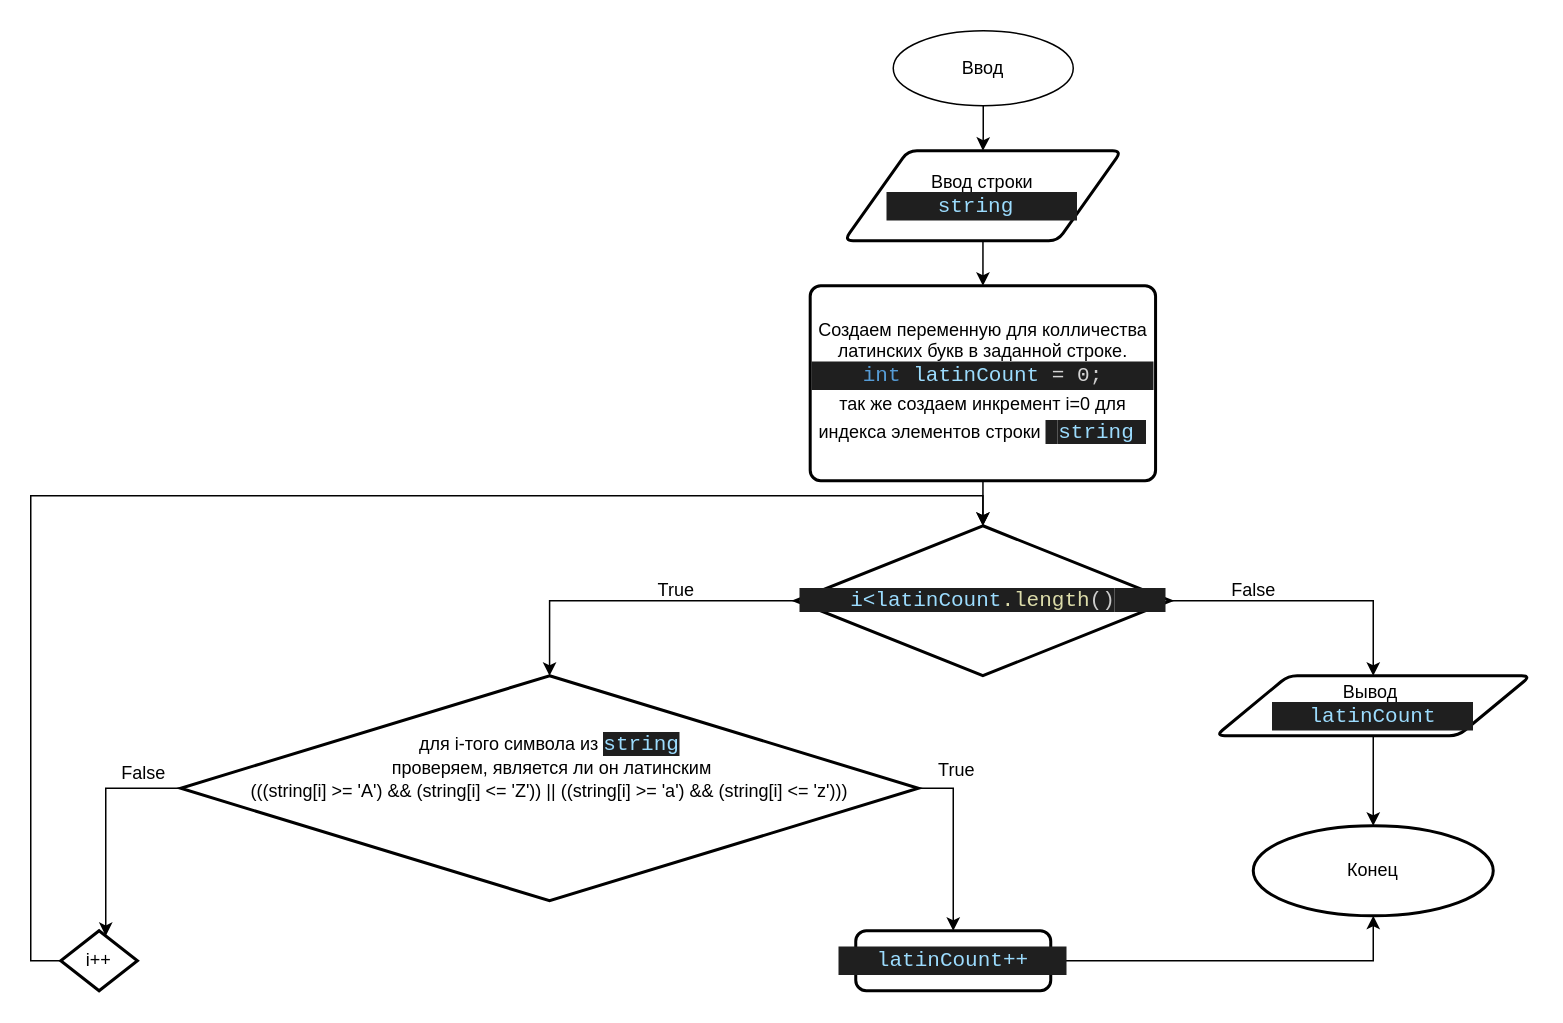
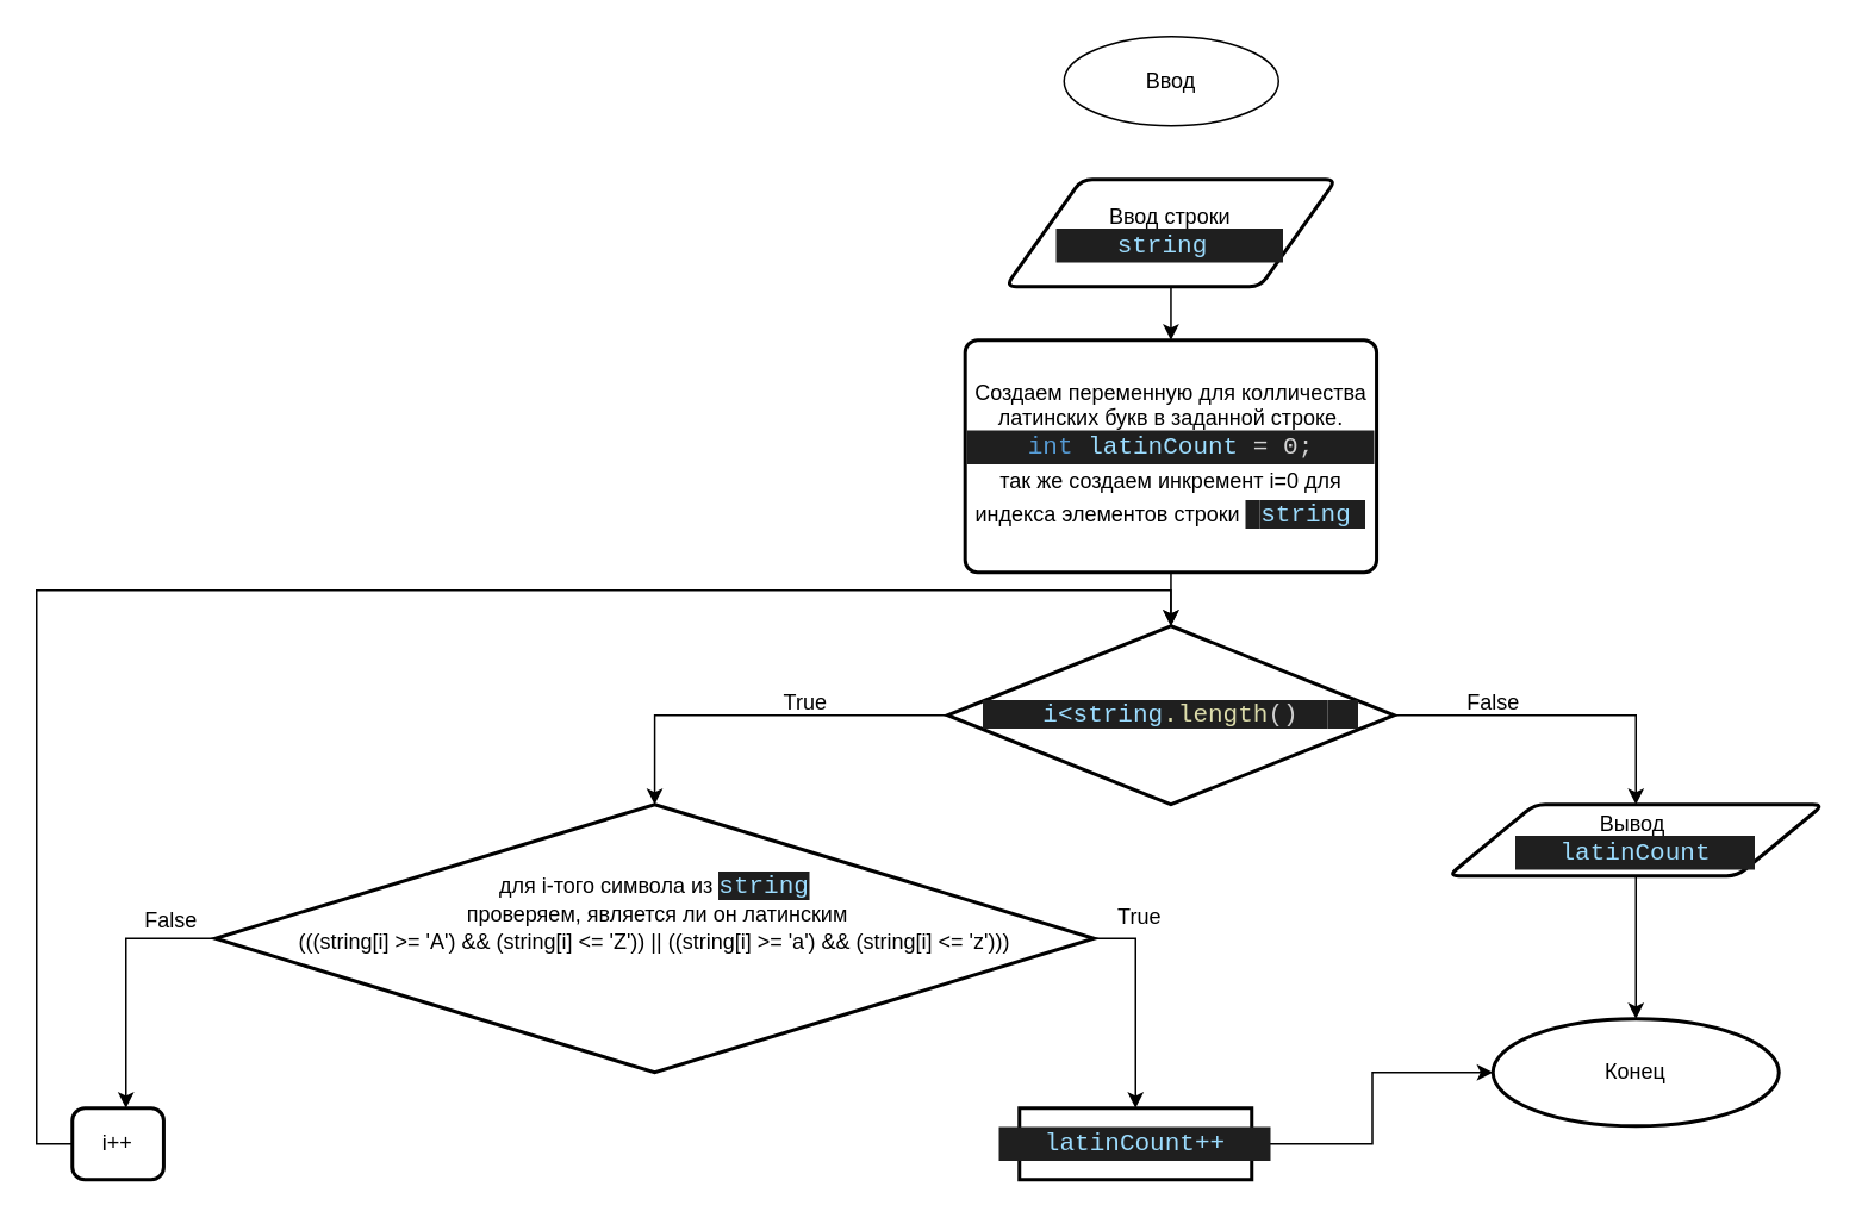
- <mxCell id="2" value="" style="edgeStyle=orthogonalEdgeStyle;rounded=0;orthogonalLoop=1;jettySize=auto;html=1;" parent="1" source="3" target="5" edge="1"><mxGeometry relative="1" as="geometry" /></mxCell>
- <mxCell id="14" value="&lt;span style=&quot;font-family: Consolas, &amp;quot;Courier New&amp;quot;, monospace; font-size: 14px; white-space: pre; background-color: rgb(31, 31, 31); color: rgb(156, 220, 254);&quot;&gt;&lt;font style=&quot;color: light-dark(rgb(156, 220, 254), rgb(255, 255, 255));&quot;&gt;    i&amp;lt;&lt;/font&gt;&lt;/span&gt;&lt;span style=&quot;color: rgb(156, 220, 254); font-family: Consolas, &amp;quot;Courier New&amp;quot;, monospace; font-size: 14px; white-space: pre; background-color: rgb(31, 31, 31);&quot;&gt;latinCount&lt;span style=&quot;color: rgb(220, 220, 170);&quot;&gt;.length&lt;/span&gt;&lt;/span&gt;&lt;span style=&quot;color: rgb(204, 204, 204); font-family: Consolas, &amp;quot;Courier New&amp;quot;, monospace; font-size: 14px; white-space: pre; background-color: rgb(31, 31, 31);&quot;&gt;()&lt;/span&gt;&lt;span style=&quot;color: rgb(156, 220, 254); font-family: Consolas, &amp;quot;Courier New&amp;quot;, monospace; font-size: 14px; white-space: pre; background-color: rgb(31, 31, 31);&quot;&gt;  &lt;/span&gt;&lt;span style=&quot;color: rgb(156, 220, 254); font-family: Consolas, &amp;quot;Courier New&amp;quot;, monospace; font-size: 14px; white-space: pre; background-color: rgb(31, 31, 31);&quot;&gt;  &lt;/span&gt;" style="strokeWidth=2;html=1;shape=mxgraph.flowchart.decision;whiteSpace=wrap;" parent="1" vertex="1"><mxGeometry x="529.75" y="350" width="250" height="100" as="geometry" /></mxCell>
+ <mxCell id="14" value="&lt;span style=&quot;font-family: Consolas, &amp;quot;Courier New&amp;quot;, monospace; font-size: 14px; white-space: pre; background-color: rgb(31, 31, 31); color: rgb(156, 220, 254);&quot;&gt;&lt;font style=&quot;color: light-dark(rgb(156, 220, 254), rgb(255, 255, 255));&quot;&gt;    i&amp;lt;&lt;/font&gt;&lt;/span&gt;&lt;span style=&quot;color: rgb(156, 220, 254); font-family: Consolas, &amp;quot;Courier New&amp;quot;, monospace; font-size: 14px; white-space: pre; background-color: rgb(31, 31, 31);&quot;&gt;string&lt;span style=&quot;color: rgb(220, 220, 170);&quot;&gt;.length&lt;/span&gt;&lt;/span&gt;&lt;span style=&quot;color: rgb(204, 204, 204); font-family: Consolas, &amp;quot;Courier New&amp;quot;, monospace; font-size: 14px; white-space: pre; background-color: rgb(31, 31, 31);&quot;&gt;()&lt;/span&gt;&lt;span style=&quot;color: rgb(156, 220, 254); font-family: Consolas, &amp;quot;Courier New&amp;quot;, monospace; font-size: 14px; white-space: pre; background-color: rgb(31, 31, 31);&quot;&gt;  &lt;/span&gt;&lt;span style=&quot;color: rgb(156, 220, 254); font-family: Consolas, &amp;quot;Courier New&amp;quot;, monospace; font-size: 14px; white-space: pre; background-color: rgb(31, 31, 31);&quot;&gt;  &lt;/span&gt;" style="strokeWidth=2;html=1;shape=mxgraph.flowchart.decision;whiteSpace=wrap;" parent="1" vertex="1"><mxGeometry x="529.75" y="350" width="250" height="100" as="geometry" /></mxCell>
- <mxCell id="23" value="Конец" style="strokeWidth=2;html=1;shape=mxgraph.flowchart.start_1;whiteSpace=wrap;" parent="1" vertex="1"><mxGeometry x="835" y="550" width="160" height="60" as="geometry" /></mxCell>
+ <mxCell id="23" value="Конец" style="strokeWidth=2;html=1;shape=mxgraph.flowchart.start_1;whiteSpace=wrap;" parent="1" vertex="1"><mxGeometry x="835" y="570" width="160" height="60" as="geometry" /></mxCell>
- <mxCell id="17" value="i++" style="rhombus;whiteSpace=wrap;html=1;absoluteArcSize=1;arcSize=14;strokeWidth=2;" parent="1" vertex="1"><mxGeometry x="40" y="620" width="51.12" height="40" as="geometry" /></mxCell>
+ <mxCell id="17" value="i++" style="rounded=1;whiteSpace=wrap;html=1;absoluteArcSize=1;arcSize=14;strokeWidth=2;" parent="1" vertex="1"><mxGeometry x="40" y="620" width="51.12" height="40" as="geometry" /></mxCell>
- <mxCell id="19" value="&lt;div style=&quot;background-color: rgb(31, 31, 31); font-family: Consolas, &amp;quot;Courier New&amp;quot;, monospace; font-weight: normal; font-size: 14px; line-height: 19px; white-space: pre; color: rgb(204, 204, 204);&quot;&gt;&lt;div style=&quot;&quot;&gt;&lt;font color=&quot;#9cdcfe&quot;&gt;   latinCount++&lt;/font&gt;&lt;span style=&quot;color: rgb(156, 220, 254);&quot;&gt;   &lt;/span&gt;&lt;/div&gt;&lt;/div&gt;" style="rounded=1;whiteSpace=wrap;html=1;absoluteArcSize=1;arcSize=14;strokeWidth=2;" parent="1" vertex="1"><mxGeometry x="570" y="620" width="130" height="40" as="geometry" /></mxCell>
+ <mxCell id="19" value="&lt;div style=&quot;background-color: rgb(31, 31, 31); font-family: Consolas, &amp;quot;Courier New&amp;quot;, monospace; font-weight: normal; font-size: 14px; line-height: 19px; white-space: pre; color: rgb(204, 204, 204);&quot;&gt;&lt;div style=&quot;&quot;&gt;&lt;font color=&quot;#9cdcfe&quot;&gt;   latinCount++&lt;/font&gt;&lt;span style=&quot;color: rgb(156, 220, 254);&quot;&gt;   &lt;/span&gt;&lt;/div&gt;&lt;/div&gt;" style="whiteSpace=wrap;html=1;absoluteArcSize=1;arcSize=14;strokeWidth=2;rounded=0;" parent="1" vertex="1"><mxGeometry x="570" y="620" width="130" height="40" as="geometry" /></mxCell>
